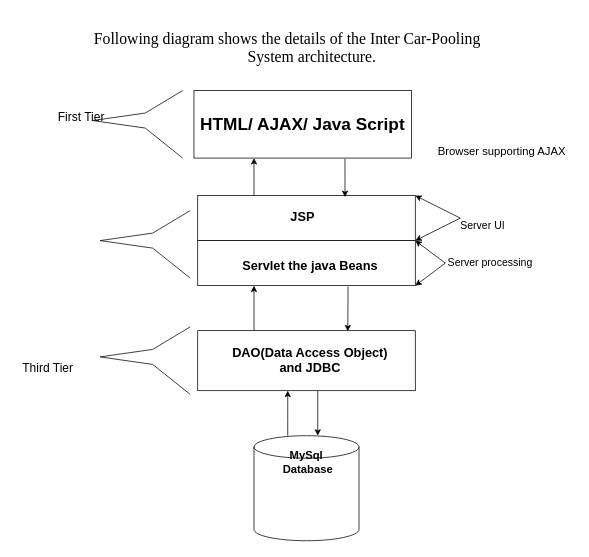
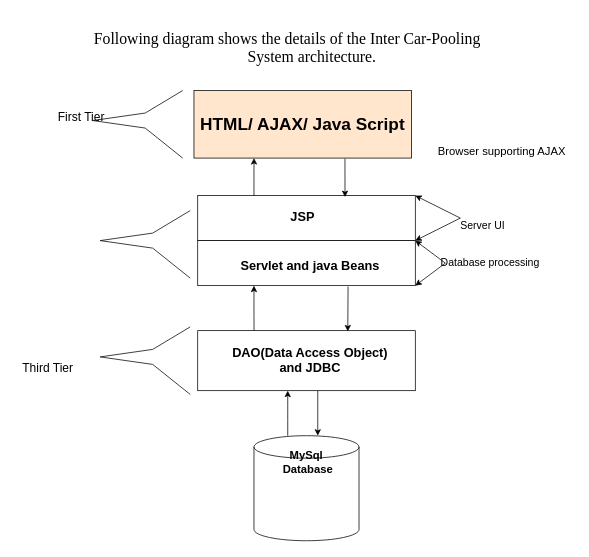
- <mxCell id="3" value="&lt;font style=&quot;font-size: 23px;&quot;&gt;&lt;b&gt;HTML/ AJAX/ Java Script&lt;/b&gt;&lt;/font&gt;" style="rounded=0;whiteSpace=wrap;html=1;align=center;labelBackgroundColor=none;" parent="1" vertex="1"><mxGeometry x="258" y="120" width="290" height="90" as="geometry" /></mxCell>
+ <mxCell id="3" value="&lt;font style=&quot;font-size: 23px;&quot;&gt;&lt;b&gt;HTML/ AJAX/ Java Script&lt;/b&gt;&lt;/font&gt;" style="rounded=0;whiteSpace=wrap;html=1;align=center;labelBackgroundColor=none;fillColor=#ffe6cc;" parent="1" vertex="1"><mxGeometry x="258" y="120" width="290" height="90" as="geometry" /></mxCell>
- <mxCell id="29" value="&lt;font style=&quot;font-size: 14px;&quot;&gt;Server processing&lt;/font&gt;" style="text;html=1;strokeColor=none;fillColor=none;align=center;verticalAlign=middle;whiteSpace=wrap;rounded=0;" parent="1" vertex="1"><mxGeometry x="548" y="330" width="210" height="40" as="geometry" /></mxCell>
+ <mxCell id="29" value="&lt;font style=&quot;font-size: 14px;&quot;&gt;Database processing&lt;/font&gt;" style="text;html=1;strokeColor=none;fillColor=none;align=center;verticalAlign=middle;whiteSpace=wrap;rounded=0;" parent="1" vertex="1"><mxGeometry x="548" y="330" width="210" height="40" as="geometry" /></mxCell>
- <mxCell id="23" value="&lt;font size=&quot;1&quot; style=&quot;&quot;&gt;&lt;b style=&quot;font-size: 17px;&quot;&gt;Servlet the java Beans&lt;/b&gt;&lt;/font&gt;" style="text;html=1;strokeColor=none;fillColor=none;align=center;verticalAlign=middle;whiteSpace=wrap;rounded=0;labelBackgroundColor=none;" parent="1" vertex="1"><mxGeometry x="223" y="330" width="380" height="50" as="geometry" /></mxCell>
+ <mxCell id="23" value="&lt;font size=&quot;1&quot; style=&quot;&quot;&gt;&lt;b style=&quot;font-size: 17px;&quot;&gt;Servlet and java Beans&lt;/b&gt;&lt;/font&gt;" style="text;html=1;strokeColor=none;fillColor=none;align=center;verticalAlign=middle;whiteSpace=wrap;rounded=0;labelBackgroundColor=none;" parent="1" vertex="1"><mxGeometry x="223" y="330" width="380" height="50" as="geometry" /></mxCell>
